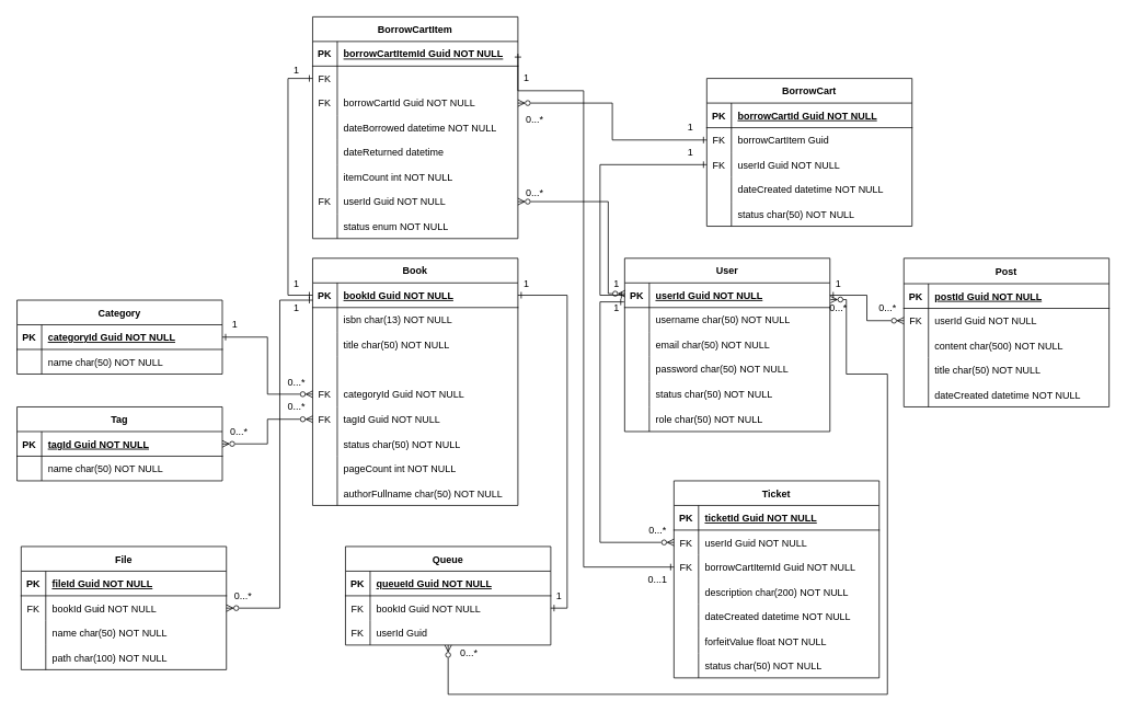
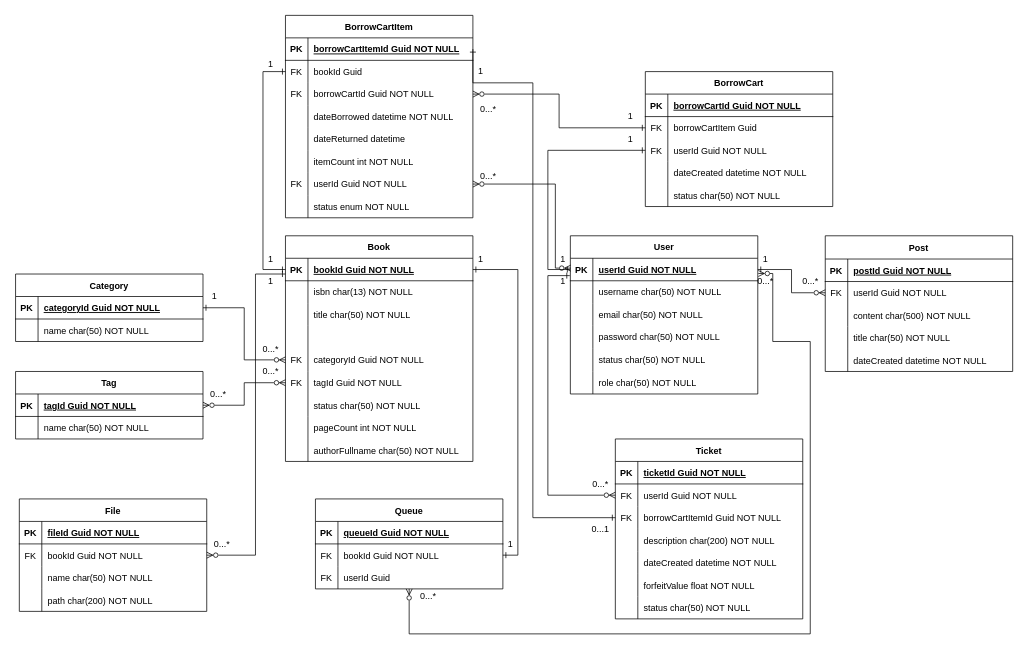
+ <mxCell id="51" value="bookId Guid" style="shape=partialRectangle;overflow=hidden;connectable=0;fillColor=none;top=0;left=0;bottom=0;right=0;align=left;spacingLeft=6;" vertex="1" parent="49"><mxGeometry x="30" width="220" height="30" as="geometry"><mxRectangle width="220" height="30" as="alternateBounds" /></mxGeometry></mxCell>
- <mxCell id="115" value="path char(100) NOT NULL" style="shape=partialRectangle;overflow=hidden;connectable=0;fillColor=none;top=0;left=0;bottom=0;right=0;align=left;spacingLeft=6;" vertex="1" parent="113"><mxGeometry x="30" width="220" height="30" as="geometry"><mxRectangle width="220" height="30" as="alternateBounds" /></mxGeometry></mxCell>
+ <mxCell id="115" value="path char(200) NOT NULL" style="shape=partialRectangle;overflow=hidden;connectable=0;fillColor=none;top=0;left=0;bottom=0;right=0;align=left;spacingLeft=6;" vertex="1" parent="113"><mxGeometry x="30" width="220" height="30" as="geometry"><mxRectangle width="220" height="30" as="alternateBounds" /></mxGeometry></mxCell>
